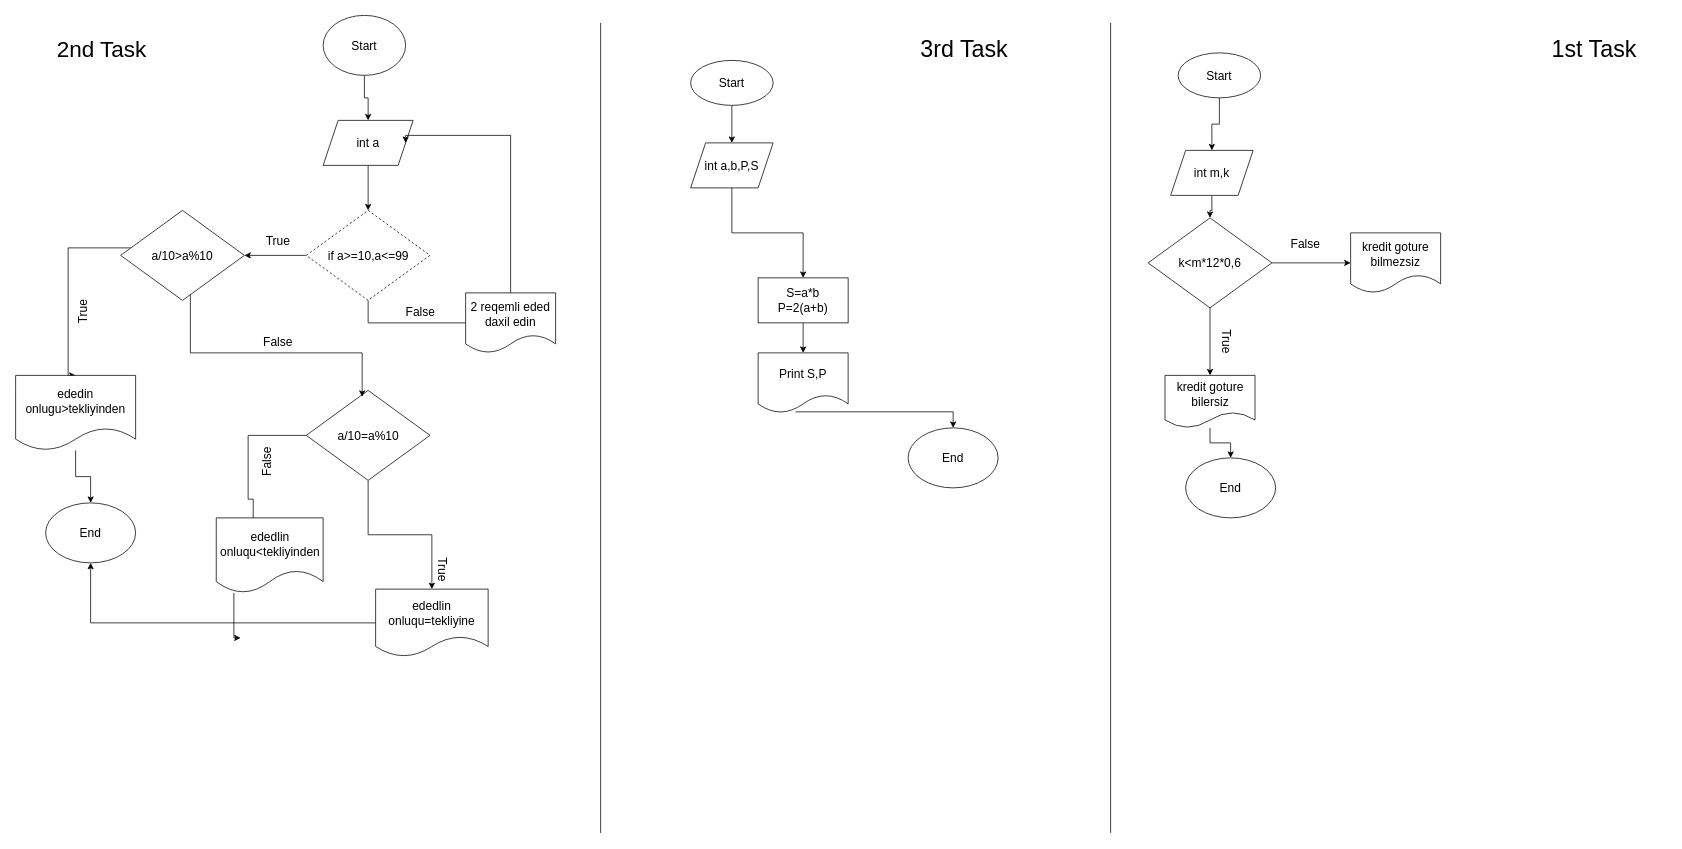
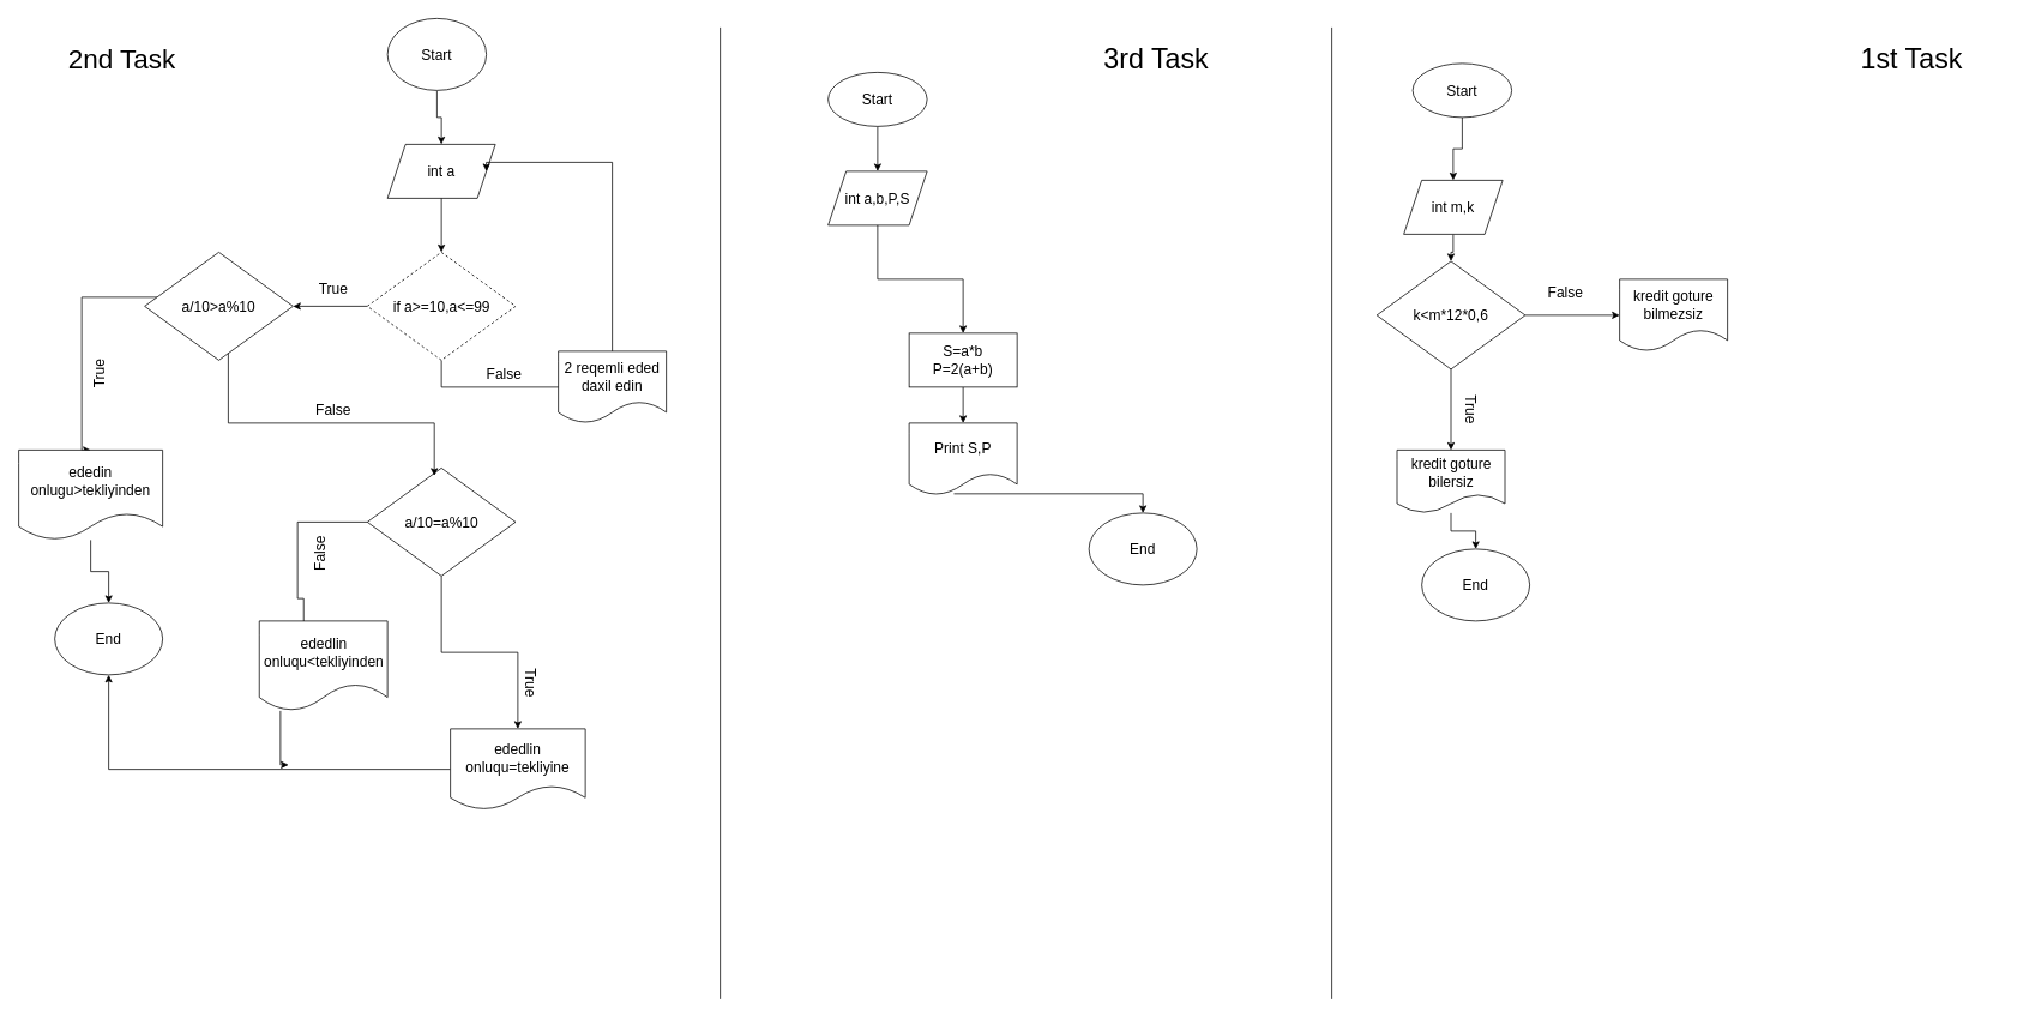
- <mxCell id="43" value="ededlin&lt;div style=&quot;font-size: 16px;&quot;&gt;onluqu=tekliyine&lt;/div&gt;" style="shape=document;whiteSpace=wrap;html=1;boundedLbl=1;fontSize=16;" vertex="1" parent="1"><mxGeometry x="500" y="785" width="150" height="90" as="geometry" /></mxCell>
+ <mxCell id="43" value="ededlin&lt;div style=&quot;font-size: 16px;&quot;&gt;onluqu=tekliyine&lt;/div&gt;" style="shape=document;whiteSpace=wrap;html=1;boundedLbl=1;fontSize=16;" vertex="1" parent="1"><mxGeometry x="500" y="810" width="150" height="90" as="geometry" /></mxCell>
